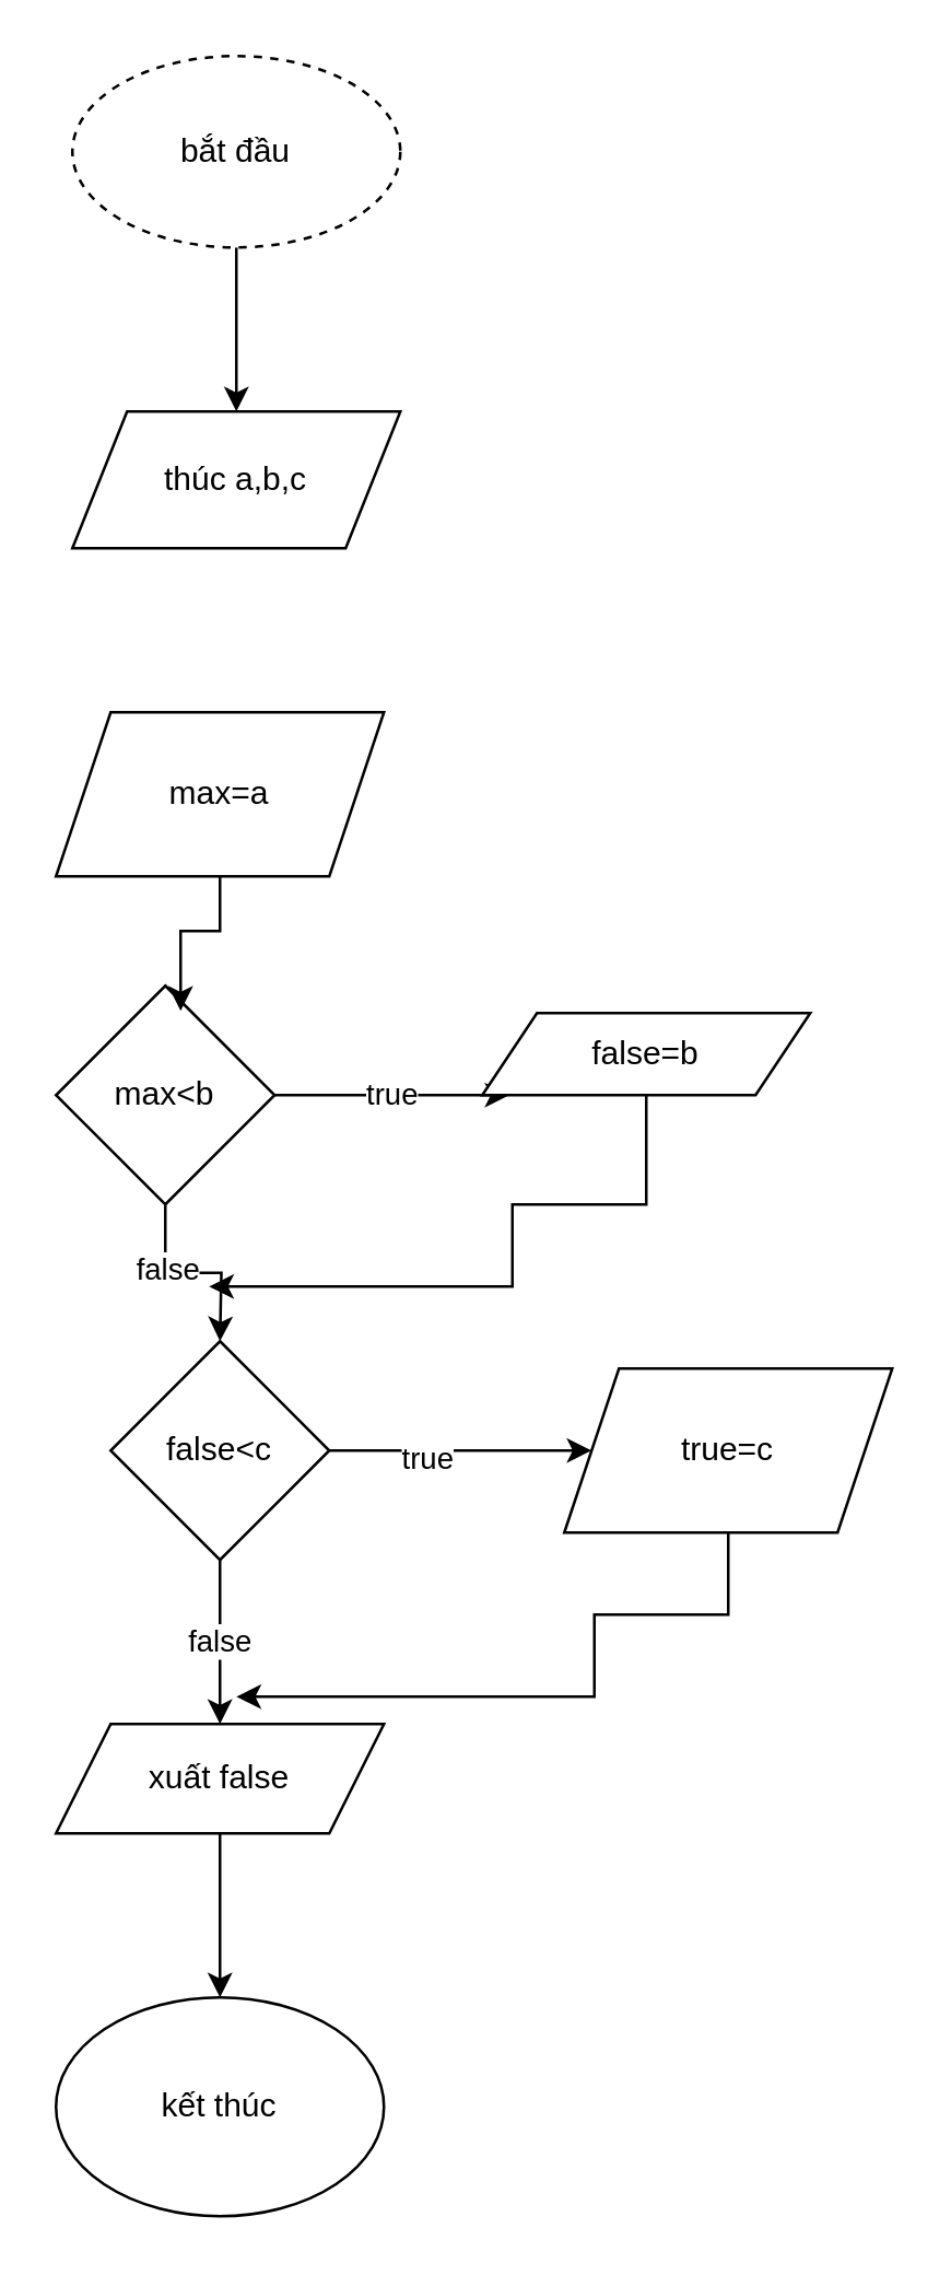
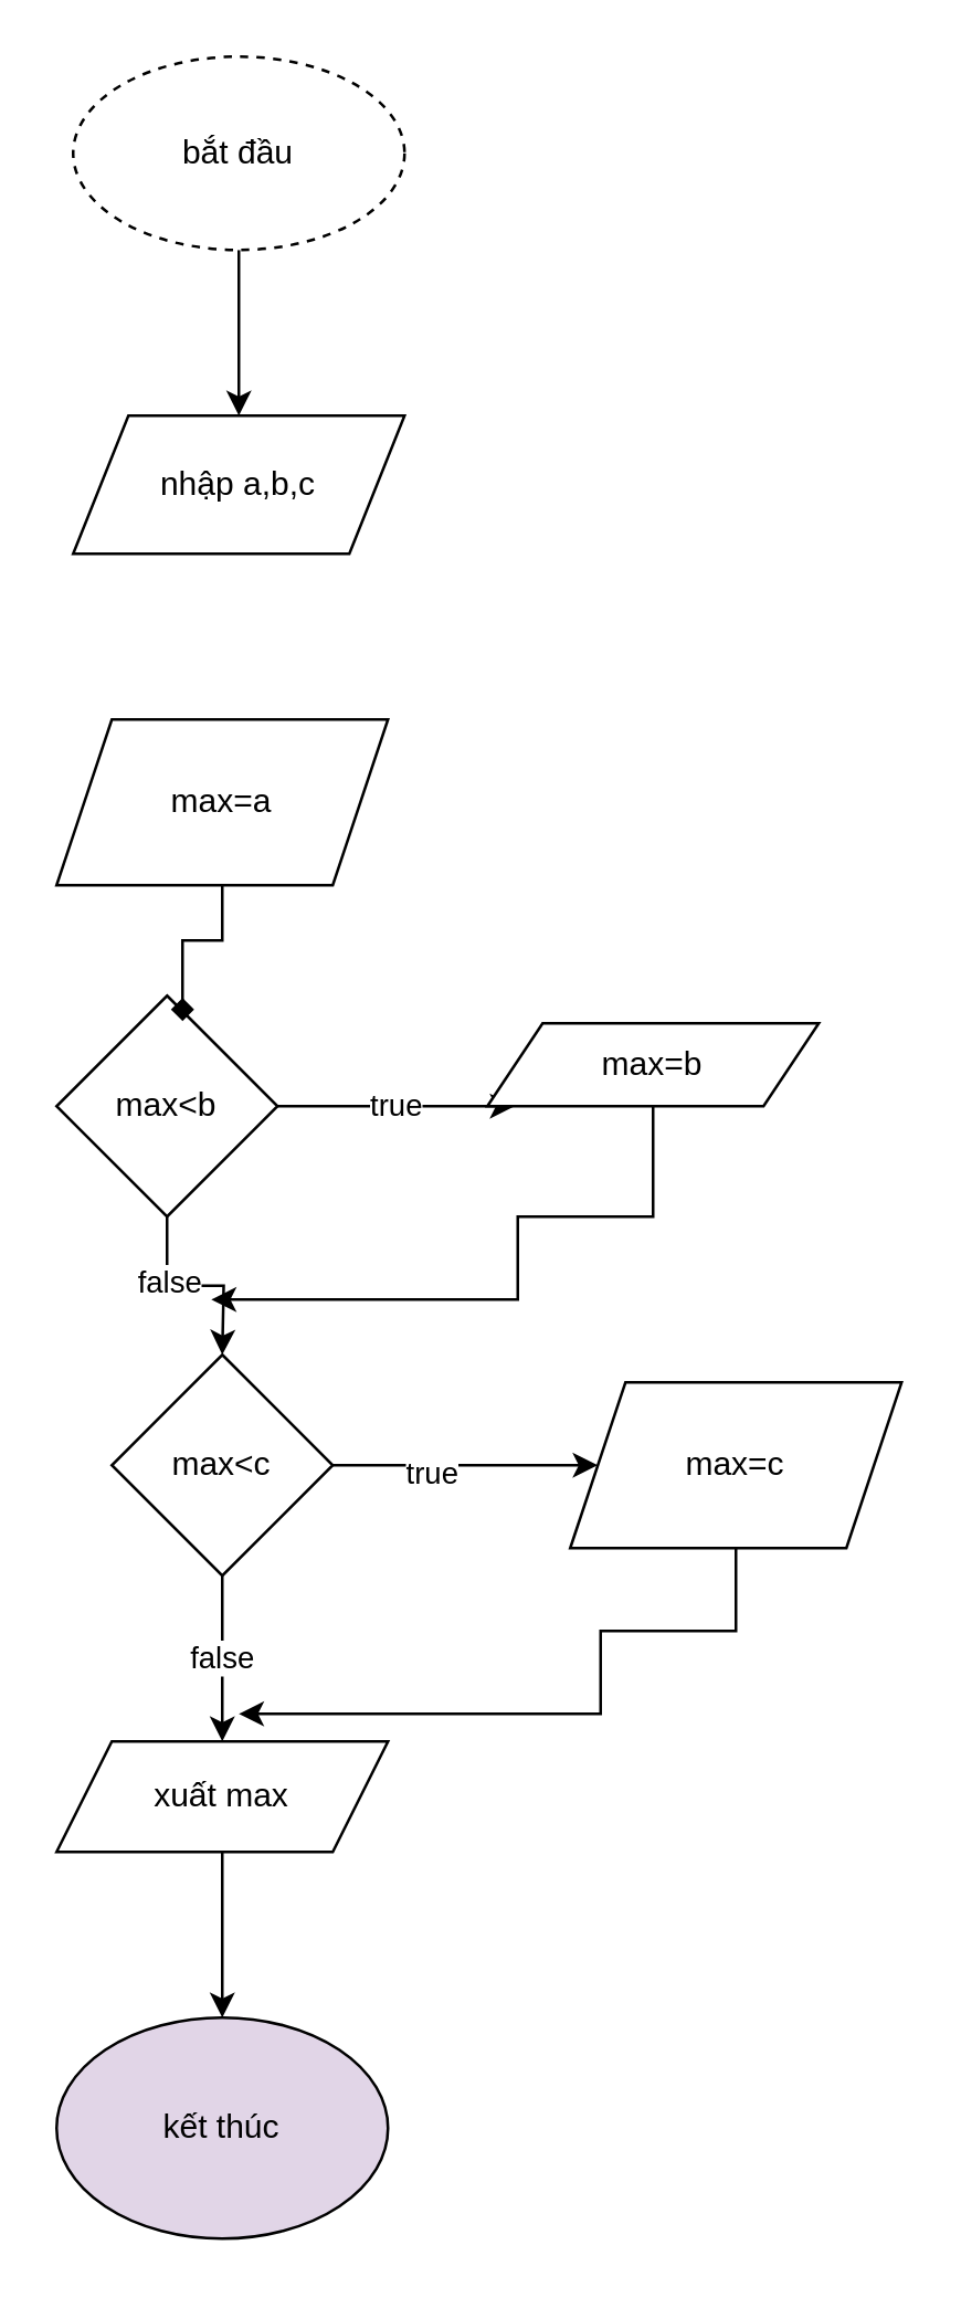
- <mxCell id="4" value="thúc a,b,c" style="shape=parallelogram;perimeter=parallelogramPerimeter;whiteSpace=wrap;html=1;fixedSize=1;" vertex="1" parent="1"><mxGeometry x="26" y="150" width="120" height="50" as="geometry" /></mxCell>
+ <mxCell id="4" value="nhập a,b,c" style="shape=parallelogram;perimeter=parallelogramPerimeter;whiteSpace=wrap;html=1;fixedSize=1;" vertex="1" parent="1"><mxGeometry x="26" y="150" width="120" height="50" as="geometry" /></mxCell>
- <mxCell id="10" style="edgeStyle=orthogonalEdgeStyle;rounded=0;orthogonalLoop=1;jettySize=auto;html=1;entryX=0.57;entryY=0.115;entryDx=0;entryDy=0;entryPerimeter=0;" edge="1" parent="1" source="5" target="9"><mxGeometry relative="1" as="geometry" /></mxCell>
+ <mxCell id="10" style="edgeStyle=orthogonalEdgeStyle;rounded=0;orthogonalLoop=1;jettySize=auto;html=1;entryX=0.57;entryY=0.115;entryDx=0;entryDy=0;entryPerimeter=0;endArrow=diamond;" edge="1" parent="1" source="5" target="9"><mxGeometry relative="1" as="geometry" /></mxCell>
- <mxCell id="12" value="false=b" style="shape=parallelogram;perimeter=parallelogramPerimeter;whiteSpace=wrap;html=1;fixedSize=1;" vertex="1" parent="1"><mxGeometry x="176" y="370" width="120" height="30" as="geometry" /></mxCell>
+ <mxCell id="12" value="max=b" style="shape=parallelogram;perimeter=parallelogramPerimeter;whiteSpace=wrap;html=1;fixedSize=1;" vertex="1" parent="1"><mxGeometry x="176" y="370" width="120" height="30" as="geometry" /></mxCell>
- <mxCell id="16" value="false&amp;lt;c" style="rhombus;whiteSpace=wrap;html=1;" vertex="1" parent="1"><mxGeometry x="40" y="490" width="80" height="80" as="geometry" /></mxCell>
+ <mxCell id="16" value="max&amp;lt;c" style="rhombus;whiteSpace=wrap;html=1;" vertex="1" parent="1"><mxGeometry x="40" y="490" width="80" height="80" as="geometry" /></mxCell>
- <mxCell id="18" value="true=c" style="shape=parallelogram;perimeter=parallelogramPerimeter;whiteSpace=wrap;html=1;fixedSize=1;" vertex="1" parent="1"><mxGeometry x="206" y="500" width="120" height="60" as="geometry" /></mxCell>
+ <mxCell id="18" value="max=c" style="shape=parallelogram;perimeter=parallelogramPerimeter;whiteSpace=wrap;html=1;fixedSize=1;" vertex="1" parent="1"><mxGeometry x="206" y="500" width="120" height="60" as="geometry" /></mxCell>
- <mxCell id="20" value="xuất false" style="shape=parallelogram;perimeter=parallelogramPerimeter;whiteSpace=wrap;html=1;fixedSize=1;" vertex="1" parent="1"><mxGeometry x="20" y="630" width="120" height="40" as="geometry" /></mxCell>
+ <mxCell id="20" value="xuất max" style="shape=parallelogram;perimeter=parallelogramPerimeter;whiteSpace=wrap;html=1;fixedSize=1;" vertex="1" parent="1"><mxGeometry x="20" y="630" width="120" height="40" as="geometry" /></mxCell>
- <mxCell id="21" value="kết thúc" style="ellipse;whiteSpace=wrap;html=1;" vertex="1" parent="1"><mxGeometry x="20" y="730" width="120" height="80" as="geometry" /></mxCell>
+ <mxCell id="21" value="kết thúc" style="ellipse;whiteSpace=wrap;html=1;fillColor=#e1d5e7;" vertex="1" parent="1"><mxGeometry x="20" y="730" width="120" height="80" as="geometry" /></mxCell>
